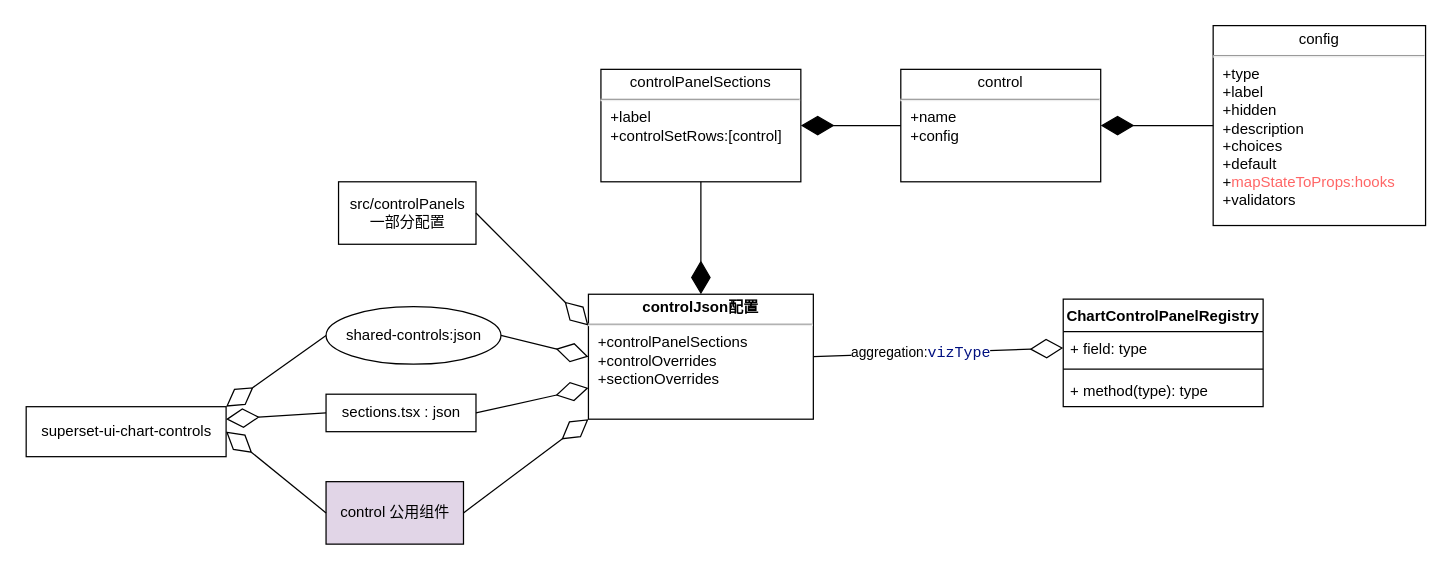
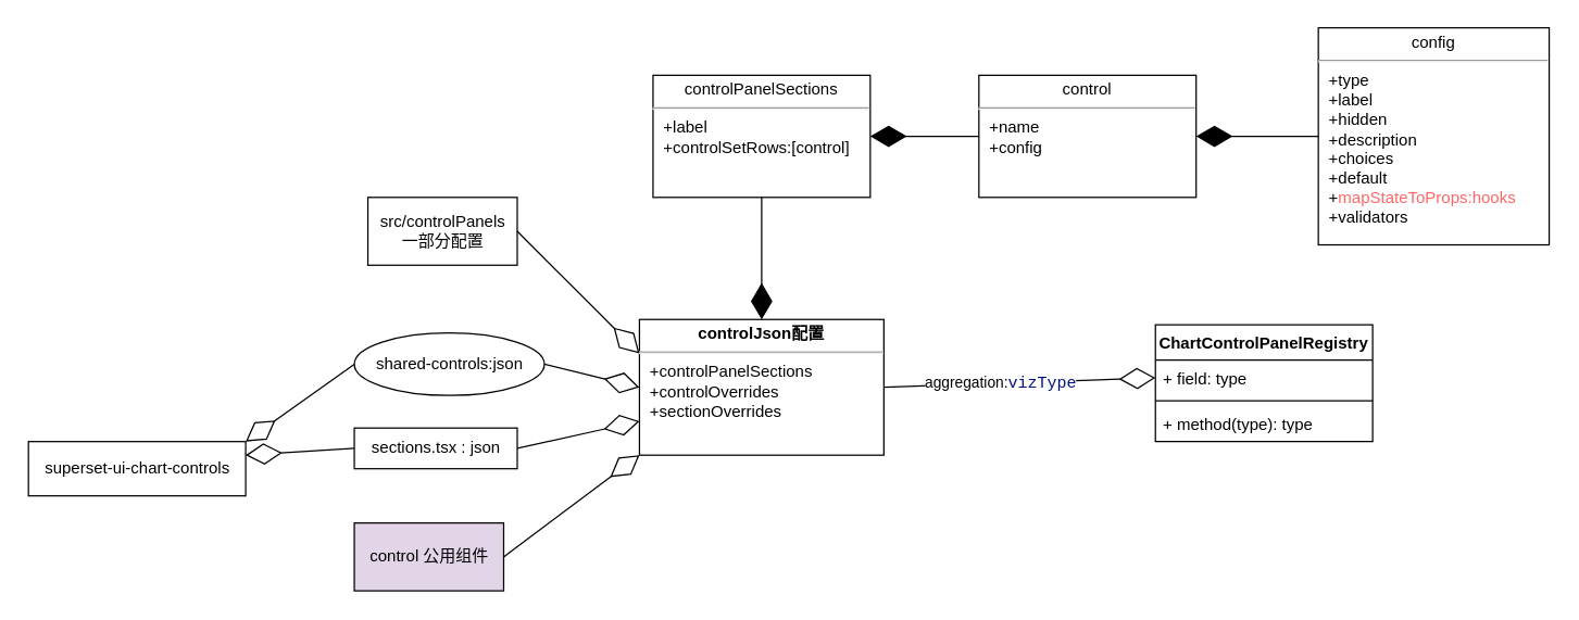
- <mxCell id="11" value="" style="endArrow=diamondThin;endFill=0;endSize=24;html=1;rounded=0;entryX=1;entryY=0.5;entryDx=0;entryDy=0;exitX=0;exitY=0.5;exitDx=0;exitDy=0;" edge="1" parent="1" source="10" target="9"><mxGeometry width="160" relative="1" as="geometry"><mxPoint x="560" y="145" as="sourcePoint" /><mxPoint x="720" y="145" as="targetPoint" /></mxGeometry></mxCell>
